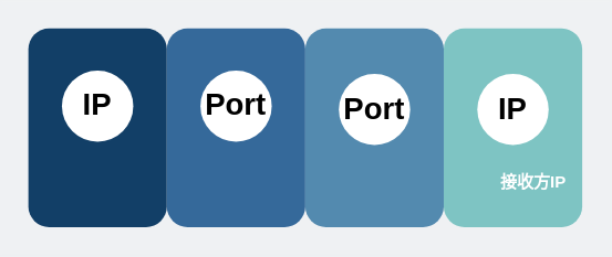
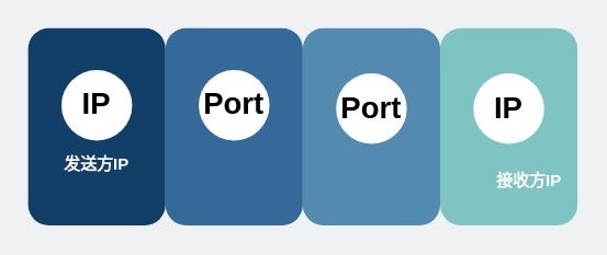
+ <mxCell id="3" value="&lt;font color=&quot;#ffffff&quot;&gt;&lt;b&gt;发送方IP&lt;/b&gt;&lt;/font&gt;" style="text;html=1;strokeColor=none;fillColor=none;align=center;verticalAlign=middle;whiteSpace=wrap;rounded=0;" parent="1" vertex="1"><mxGeometry x="40" y="104.5" width="60" height="30" as="geometry" /></mxCell>
